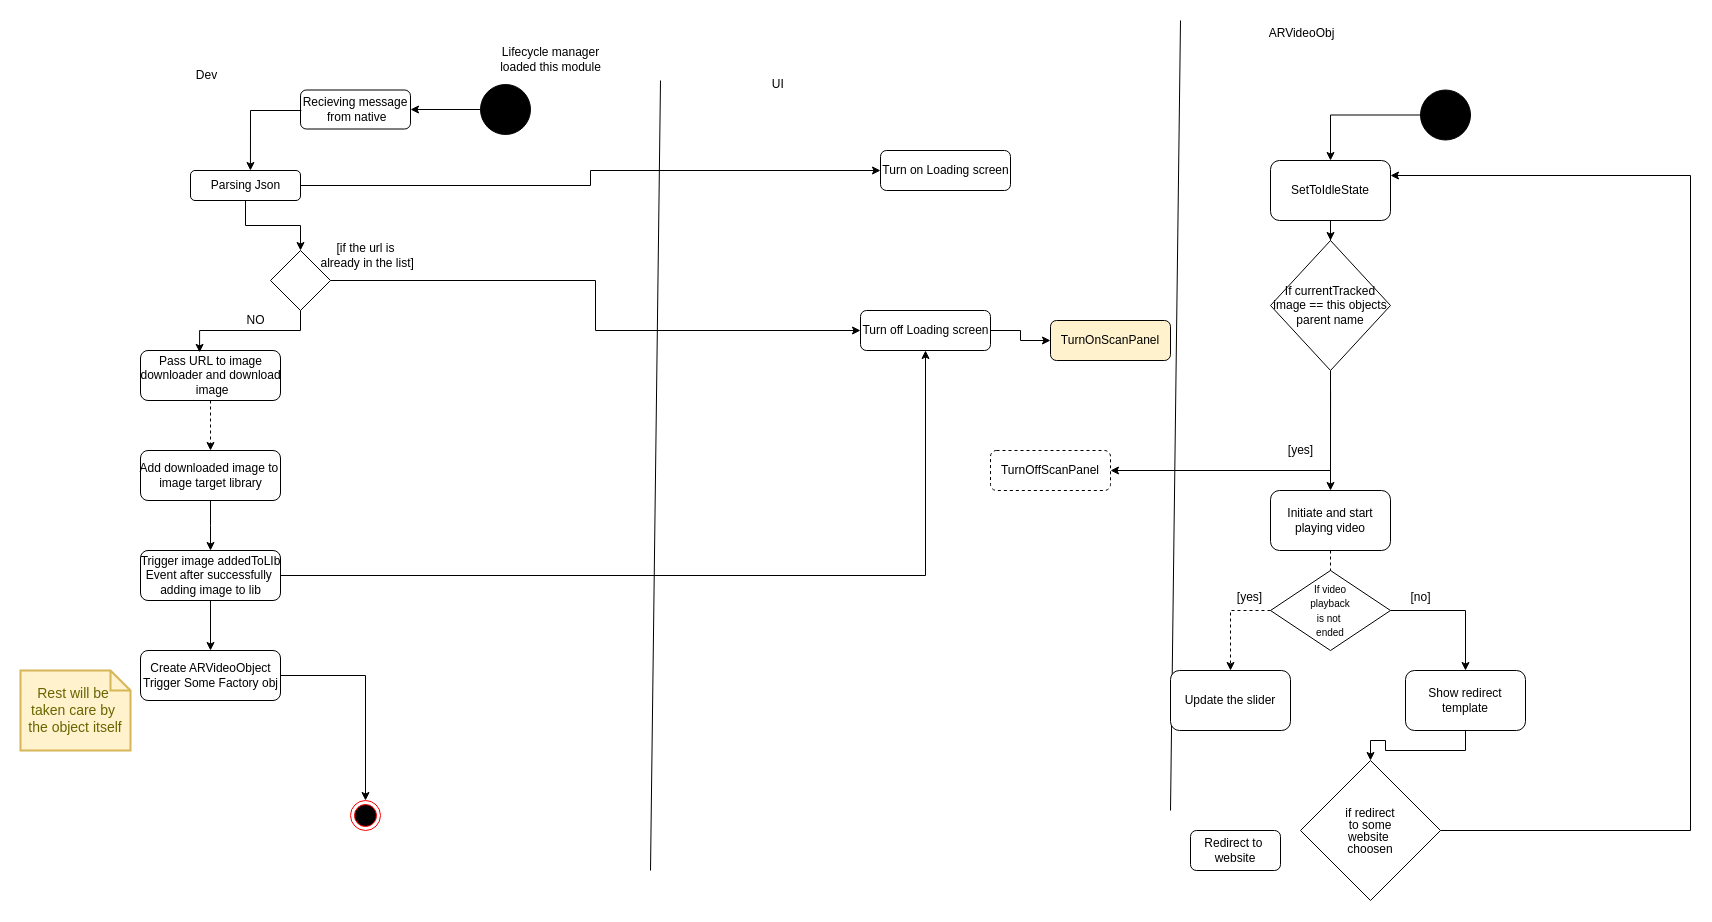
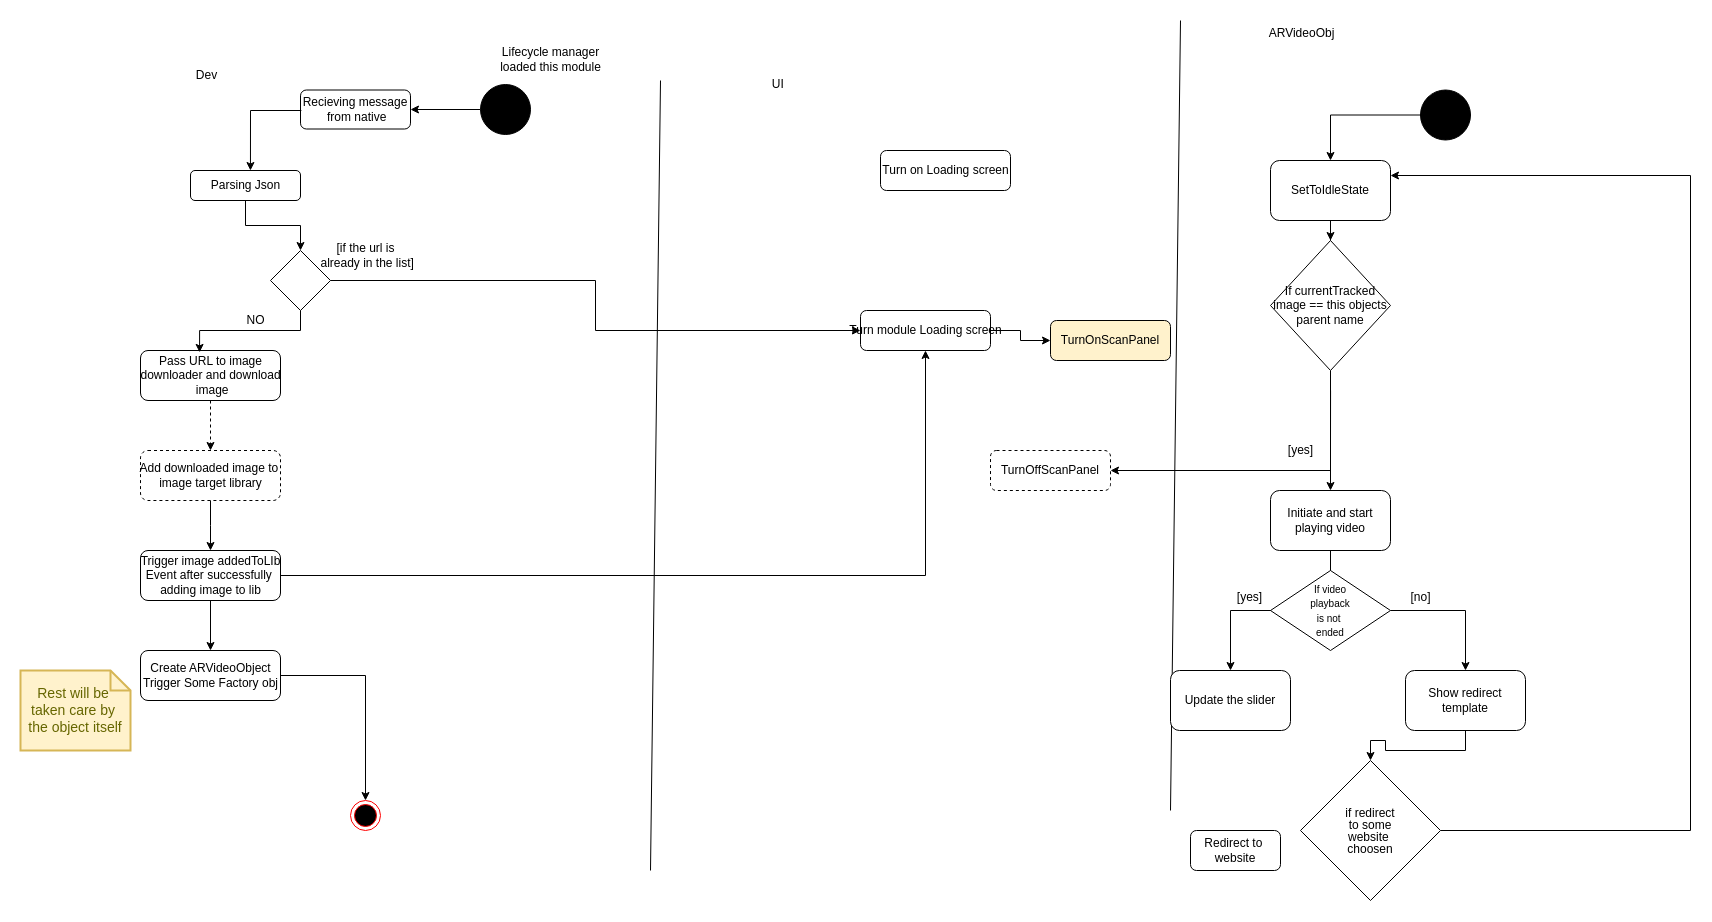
- <mxCell id="5" style="edgeStyle=orthogonalEdgeStyle;rounded=0;orthogonalLoop=1;jettySize=auto;html=1;entryX=0;entryY=0.5;entryDx=0;entryDy=0;" parent="1" source="6" target="24" edge="1"><mxGeometry relative="1" as="geometry" /></mxCell>
- <mxCell id="26" value="Turn off Loading screen" style="html=1;fillColor=none;rounded=1;" parent="1" vertex="1"><mxGeometry x="860" y="310" width="130" height="40" as="geometry" /></mxCell>
+ <mxCell id="26" value="Turn module Loading screen" style="html=1;fillColor=none;rounded=1;" parent="1" vertex="1"><mxGeometry x="860" y="310" width="130" height="40" as="geometry" /></mxCell>
- <mxCell id="14" value="Add downloaded image to&amp;nbsp;&lt;br&gt;image target library" style="html=1;fillColor=none;rounded=1;" parent="1" vertex="1"><mxGeometry x="140" y="450" width="140" height="50" as="geometry" /></mxCell>
+ <mxCell id="14" value="Add downloaded image to&amp;nbsp;&lt;br&gt;image target library" style="html=1;fillColor=none;rounded=1;dashed=1;" parent="1" vertex="1"><mxGeometry x="140" y="450" width="140" height="50" as="geometry" /></mxCell>
- <mxCell id="43" style="edgeStyle=orthogonalEdgeStyle;rounded=0;orthogonalLoop=1;jettySize=auto;html=1;entryX=0.5;entryY=0;entryDx=0;entryDy=0;startArrow=none;startFill=0;endArrow=classic;endFill=1;dashed=1;" edge="1" parent="1" source="44" target="46"><mxGeometry relative="1" as="geometry" /></mxCell>
+ <mxCell id="43" style="edgeStyle=orthogonalEdgeStyle;rounded=0;orthogonalLoop=1;jettySize=auto;html=1;entryX=0.5;entryY=0;entryDx=0;entryDy=0;startArrow=none;startFill=0;endArrow=classic;endFill=1;" edge="1" parent="1" source="44" target="46"><mxGeometry relative="1" as="geometry" /></mxCell>
